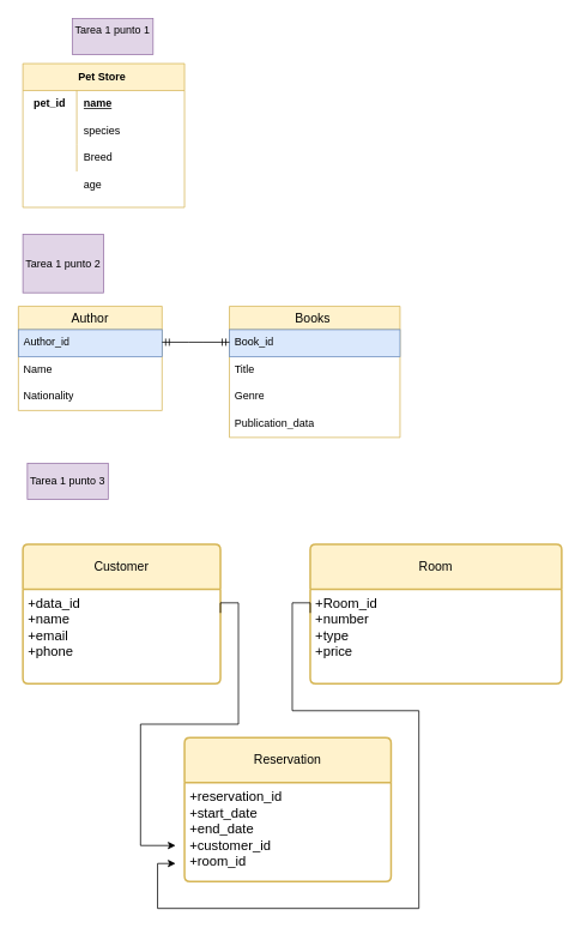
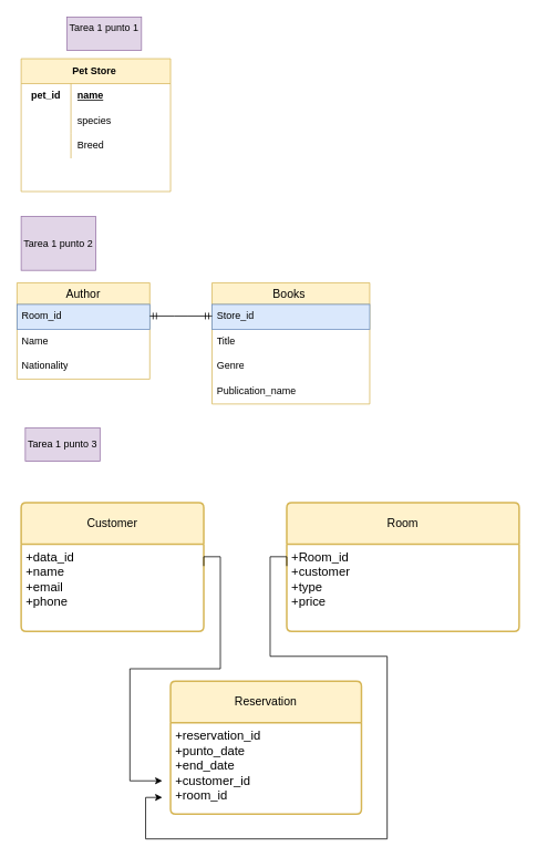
- <mxCell id="33" value="age" style="shape=partialRectangle;connectable=0;fillColor=none;top=0;left=0;bottom=0;right=0;align=left;spacingLeft=6;overflow=hidden;html=1;whiteSpace=wrap;" vertex="1" parent="1"><mxGeometry x="85" y="190" width="120" height="30" as="geometry"><mxRectangle width="120" height="30" as="alternateBounds" /></mxGeometry></mxCell>
- <mxCell id="20" value="Author_id" style="text;strokeColor=#6c8ebf;fillColor=#dae8fc;spacingLeft=4;spacingRight=4;overflow=hidden;rotatable=0;points=[[0,0.5],[1,0.5]];portConstraint=eastwest;fontSize=12;whiteSpace=wrap;html=1;" parent="19" vertex="1"><mxGeometry y="26" width="160" height="30" as="geometry" /></mxCell>
+ <mxCell id="20" value="Room_id" style="text;strokeColor=#6c8ebf;fillColor=#dae8fc;spacingLeft=4;spacingRight=4;overflow=hidden;rotatable=0;points=[[0,0.5],[1,0.5]];portConstraint=eastwest;fontSize=12;whiteSpace=wrap;html=1;" parent="19" vertex="1"><mxGeometry y="26" width="160" height="30" as="geometry" /></mxCell>
- <mxCell id="15" value="Book_id" style="text;strokeColor=#6c8ebf;fillColor=#dae8fc;spacingLeft=4;spacingRight=4;overflow=hidden;rotatable=0;points=[[0,0.5],[1,0.5]];portConstraint=eastwest;fontSize=12;whiteSpace=wrap;html=1;" parent="14" vertex="1"><mxGeometry y="26" width="190" height="30" as="geometry" /></mxCell>
+ <mxCell id="15" value="Store_id" style="text;strokeColor=#6c8ebf;fillColor=#dae8fc;spacingLeft=4;spacingRight=4;overflow=hidden;rotatable=0;points=[[0,0.5],[1,0.5]];portConstraint=eastwest;fontSize=12;whiteSpace=wrap;html=1;" parent="14" vertex="1"><mxGeometry y="26" width="190" height="30" as="geometry" /></mxCell>
- <mxCell id="18" value="Publication_data" style="text;strokeColor=none;fillColor=none;spacingLeft=4;spacingRight=4;overflow=hidden;rotatable=0;points=[[0,0.5],[1,0.5]];portConstraint=eastwest;fontSize=12;whiteSpace=wrap;html=1;" parent="14" vertex="1"><mxGeometry y="116" width="190" height="30" as="geometry" /></mxCell>
+ <mxCell id="18" value="Publication_name" style="text;strokeColor=none;fillColor=none;spacingLeft=4;spacingRight=4;overflow=hidden;rotatable=0;points=[[0,0.5],[1,0.5]];portConstraint=eastwest;fontSize=12;whiteSpace=wrap;html=1;" parent="14" vertex="1"><mxGeometry y="116" width="190" height="30" as="geometry" /></mxCell>
- <mxCell id="28" value="&lt;font style=&quot;font-size: 15px;&quot;&gt;+Room_id&lt;br&gt;+number&lt;br&gt;+type&lt;/font&gt;&lt;div style=&quot;font-size: 15px;&quot;&gt;&lt;font style=&quot;font-size: 15px;&quot;&gt;+price&lt;/font&gt;&lt;/div&gt;" style="align=left;strokeColor=none;fillColor=none;spacingLeft=4;fontSize=12;verticalAlign=top;resizable=0;rotatable=0;part=1;html=1;" vertex="1" parent="27"><mxGeometry y="50" width="280" height="105" as="geometry" /></mxCell>
+ <mxCell id="28" value="&lt;font style=&quot;font-size: 15px;&quot;&gt;+Room_id&lt;br&gt;+customer&lt;br&gt;+type&lt;/font&gt;&lt;div style=&quot;font-size: 15px;&quot;&gt;&lt;font style=&quot;font-size: 15px;&quot;&gt;+price&lt;/font&gt;&lt;/div&gt;" style="align=left;strokeColor=none;fillColor=none;spacingLeft=4;fontSize=12;verticalAlign=top;resizable=0;rotatable=0;part=1;html=1;" vertex="1" parent="27"><mxGeometry y="50" width="280" height="105" as="geometry" /></mxCell>
- <mxCell id="30" value="&lt;font style=&quot;font-size: 15px;&quot;&gt;+reservation_id&lt;br&gt;+start_date&lt;br&gt;+end_date&lt;/font&gt;&lt;div style=&quot;font-size: 15px;&quot;&gt;&lt;font style=&quot;font-size: 15px;&quot;&gt;+customer_id&lt;/font&gt;&lt;/div&gt;&lt;div style=&quot;font-size: 15px;&quot;&gt;&lt;font style=&quot;font-size: 15px;&quot;&gt;&lt;span style=&quot;text-wrap: wrap; background-color: rgb(255, 255, 255);&quot;&gt;+room_id&lt;/span&gt;&lt;br&gt;&lt;/font&gt;&lt;/div&gt;&lt;div style=&quot;font-size: 15px;&quot;&gt;&lt;span style=&quot;background-color: initial;&quot;&gt;&lt;font style=&quot;font-size: 15px;&quot;&gt;&lt;br&gt;&lt;/font&gt;&lt;/span&gt;&lt;/div&gt;&lt;div style=&quot;font-size: 15px;&quot;&gt;&lt;font style=&quot;font-size: 15px;&quot;&gt;&lt;br&gt;&lt;/font&gt;&lt;/div&gt;&lt;div style=&quot;font-size: 15px;&quot;&gt;&lt;br&gt;&lt;/div&gt;" style="align=left;strokeColor=none;fillColor=none;spacingLeft=4;fontSize=12;verticalAlign=top;resizable=0;rotatable=0;part=1;html=1;" vertex="1" parent="29"><mxGeometry y="50" width="230" height="110" as="geometry" /></mxCell>
+ <mxCell id="30" value="&lt;font style=&quot;font-size: 15px;&quot;&gt;+reservation_id&lt;br&gt;+punto_date&lt;br&gt;+end_date&lt;/font&gt;&lt;div style=&quot;font-size: 15px;&quot;&gt;&lt;font style=&quot;font-size: 15px;&quot;&gt;+customer_id&lt;/font&gt;&lt;/div&gt;&lt;div style=&quot;font-size: 15px;&quot;&gt;&lt;font style=&quot;font-size: 15px;&quot;&gt;&lt;span style=&quot;text-wrap: wrap; background-color: rgb(255, 255, 255);&quot;&gt;+room_id&lt;/span&gt;&lt;br&gt;&lt;/font&gt;&lt;/div&gt;&lt;div style=&quot;font-size: 15px;&quot;&gt;&lt;span style=&quot;background-color: initial;&quot;&gt;&lt;font style=&quot;font-size: 15px;&quot;&gt;&lt;br&gt;&lt;/font&gt;&lt;/span&gt;&lt;/div&gt;&lt;div style=&quot;font-size: 15px;&quot;&gt;&lt;font style=&quot;font-size: 15px;&quot;&gt;&lt;br&gt;&lt;/font&gt;&lt;/div&gt;&lt;div style=&quot;font-size: 15px;&quot;&gt;&lt;br&gt;&lt;/div&gt;" style="align=left;strokeColor=none;fillColor=none;spacingLeft=4;fontSize=12;verticalAlign=top;resizable=0;rotatable=0;part=1;html=1;" vertex="1" parent="29"><mxGeometry y="50" width="230" height="110" as="geometry" /></mxCell>
